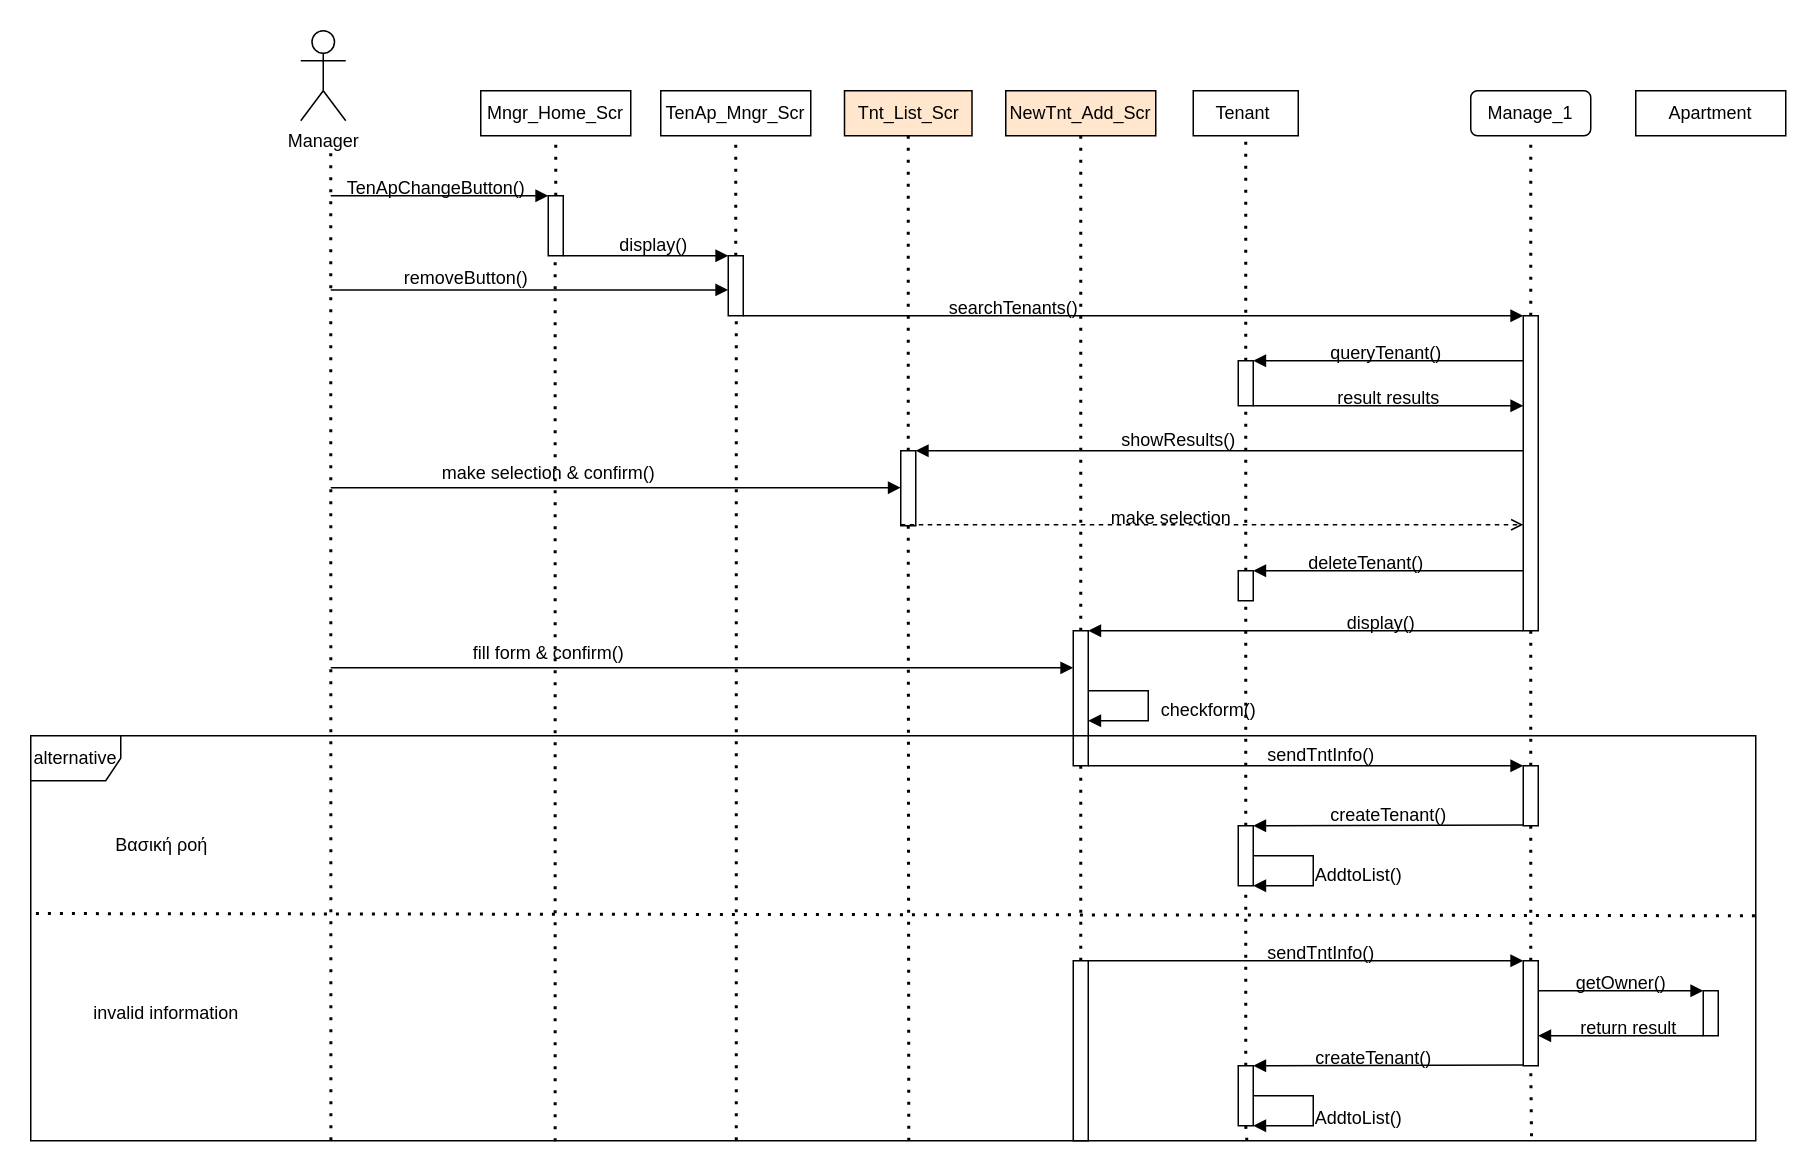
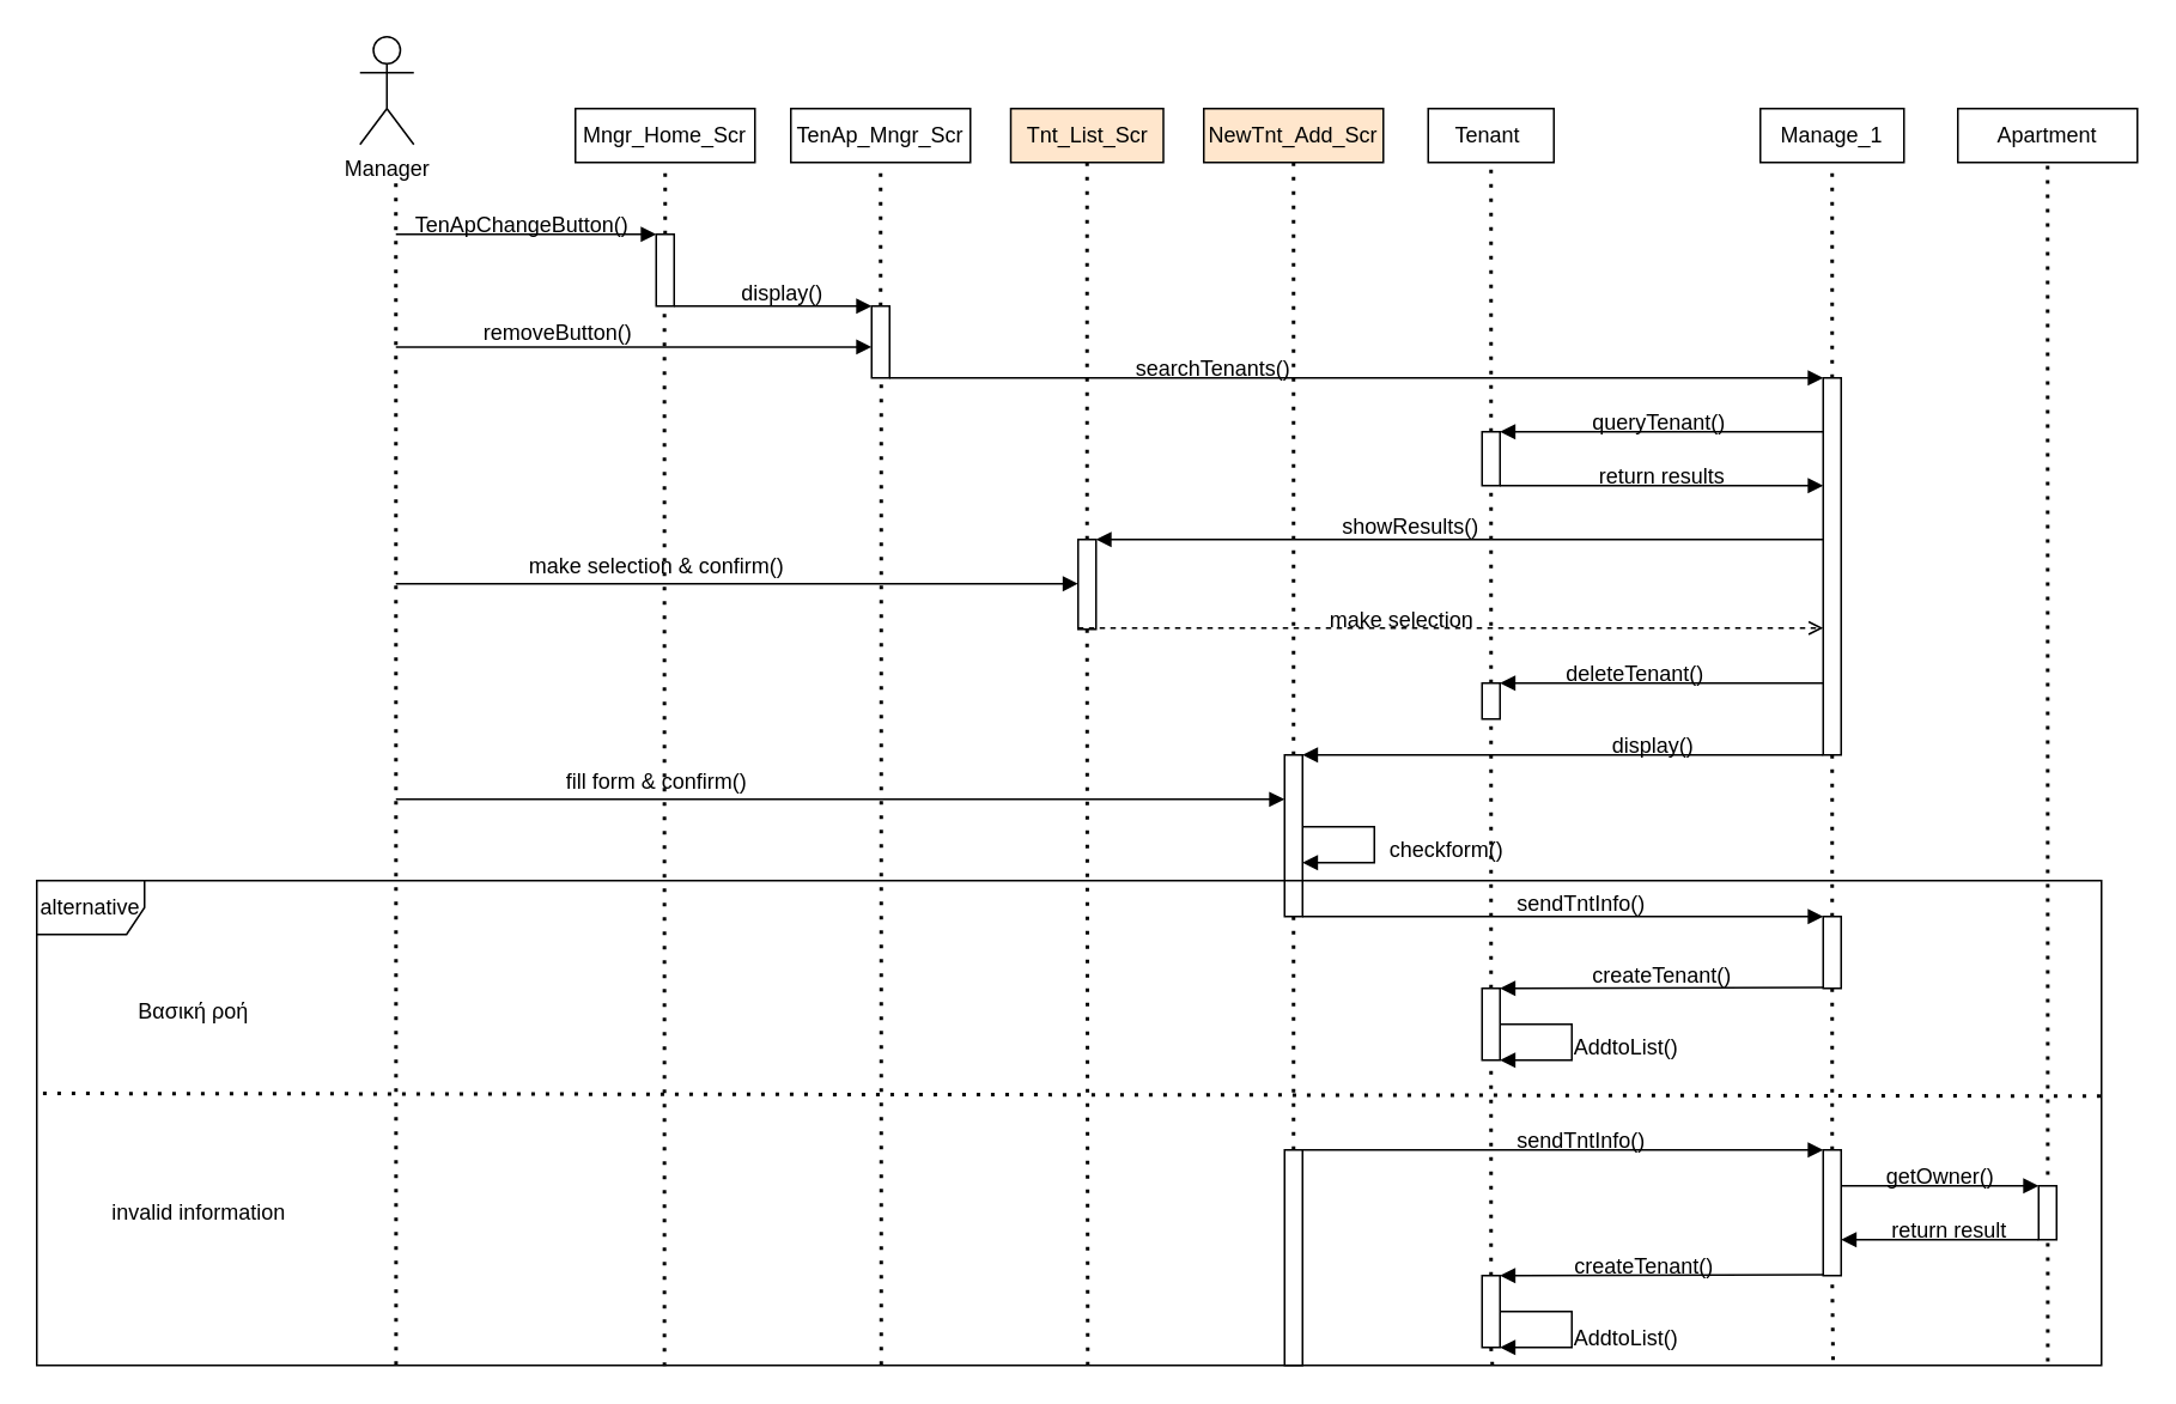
- <mxCell id="8" value="Manage_1" style="html=1;whiteSpace=wrap;rounded=1;" vertex="1" parent="1"><mxGeometry x="980" y="60" width="80" height="30" as="geometry" /></mxCell>
+ <mxCell id="8" value="Manage_1" style="html=1;whiteSpace=wrap;" vertex="1" parent="1"><mxGeometry x="980" y="60" width="80" height="30" as="geometry" /></mxCell>
- <mxCell id="37" value="result results" style="text;html=1;align=center;verticalAlign=middle;resizable=0;points=[];autosize=1;strokeColor=none;fillColor=none;" vertex="1" parent="1"><mxGeometry x="880" y="250" width="90" height="30" as="geometry" /></mxCell>
+ <mxCell id="37" value="return results" style="text;html=1;align=center;verticalAlign=middle;resizable=0;points=[];autosize=1;strokeColor=none;fillColor=none;" vertex="1" parent="1"><mxGeometry x="880" y="250" width="90" height="30" as="geometry" /></mxCell>
+ <mxCell id="17" value="" style="endArrow=none;dashed=1;html=1;dashPattern=1 3;strokeWidth=2;rounded=0;entryX=0.5;entryY=1;entryDx=0;entryDy=0;exitX=0.974;exitY=0.992;exitDx=0;exitDy=0;exitPerimeter=0;" edge="1" parent="1" source="84" target="9"><mxGeometry width="50" height="50" relative="1" as="geometry"><mxPoint x="1140" y="930" as="sourcePoint" /><mxPoint x="1339.41" y="90" as="targetPoint" /></mxGeometry></mxCell>
